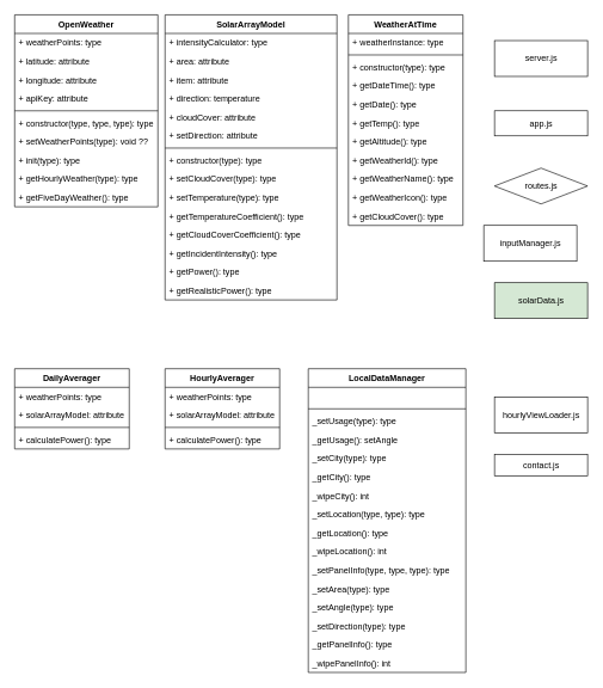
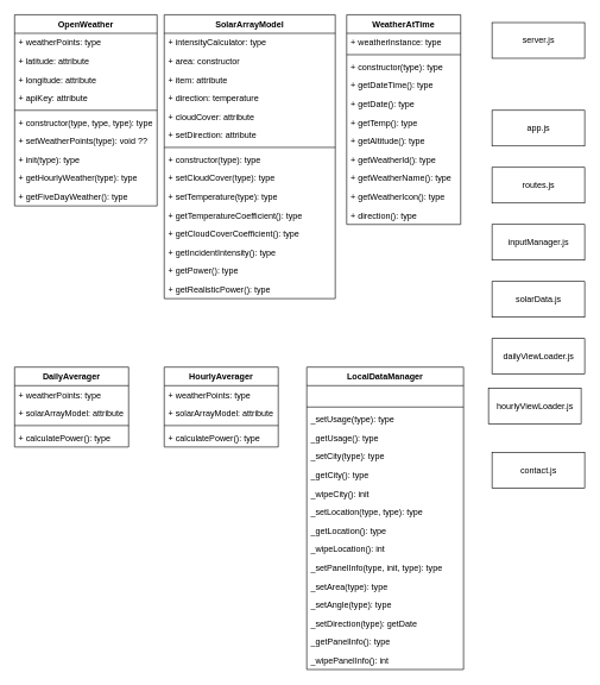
- <mxCell id="24" value="server.js" style="html=1;" vertex="1" parent="1"><mxGeometry x="690" y="56" width="130" height="50" as="geometry" /></mxCell>
+ <mxCell id="24" value="server.js" style="html=1;" vertex="1" parent="1"><mxGeometry x="690" y="31" width="130" height="50" as="geometry" /></mxCell>
- <mxCell id="44" value="+ area: attribute" style="text;strokeColor=none;fillColor=none;align=left;verticalAlign=top;spacingLeft=4;spacingRight=4;overflow=hidden;rotatable=0;points=[[0,0.5],[1,0.5]];portConstraint=eastwest;" vertex="1" parent="42"><mxGeometry y="52" width="240" height="26" as="geometry" /></mxCell>
+ <mxCell id="44" value="+ area: constructor" style="text;strokeColor=none;fillColor=none;align=left;verticalAlign=top;spacingLeft=4;spacingRight=4;overflow=hidden;rotatable=0;points=[[0,0.5],[1,0.5]];portConstraint=eastwest;" vertex="1" parent="42"><mxGeometry y="52" width="240" height="26" as="geometry" /></mxCell>
- <mxCell id="25" value="app.js" style="html=1;" vertex="1" parent="1"><mxGeometry x="690" y="154" width="130" height="35" as="geometry" /></mxCell>
+ <mxCell id="25" value="app.js" style="html=1;" vertex="1" parent="1"><mxGeometry x="690" y="154" width="130" height="50" as="geometry" /></mxCell>
- <mxCell id="26" value="routes.js" style="rhombus;html=1;" vertex="1" parent="1"><mxGeometry x="690" y="234" width="130" height="50" as="geometry" /></mxCell>
+ <mxCell id="26" value="routes.js" style="html=1;" vertex="1" parent="1"><mxGeometry x="690" y="234" width="130" height="50" as="geometry" /></mxCell>
- <mxCell id="74" value="+ getCloudCover(): type" style="text;strokeColor=none;fillColor=none;align=left;verticalAlign=top;spacingLeft=4;spacingRight=4;overflow=hidden;rotatable=0;points=[[0,0.5],[1,0.5]];portConstraint=eastwest;" vertex="1" parent="63"><mxGeometry y="268" width="160" height="26" as="geometry" /></mxCell>
+ <mxCell id="74" value="+ direction(): type" style="text;strokeColor=none;fillColor=none;align=left;verticalAlign=top;spacingLeft=4;spacingRight=4;overflow=hidden;rotatable=0;points=[[0,0.5],[1,0.5]];portConstraint=eastwest;" vertex="1" parent="63"><mxGeometry y="268" width="160" height="26" as="geometry" /></mxCell>
- <mxCell id="27" value="inputManager.js" style="html=1;" vertex="1" parent="1"><mxGeometry x="675" y="314" width="130" height="50" as="geometry" /></mxCell>
+ <mxCell id="27" value="inputManager.js" style="html=1;" vertex="1" parent="1"><mxGeometry x="690" y="314" width="130" height="50" as="geometry" /></mxCell>
- <mxCell id="28" value="solarData.js" style="html=1;fillColor=#d5e8d4;" vertex="1" parent="1"><mxGeometry x="690" y="394" width="130" height="50" as="geometry" /></mxCell>
+ <mxCell id="28" value="solarData.js" style="html=1;" vertex="1" parent="1"><mxGeometry x="690" y="394" width="130" height="50" as="geometry" /></mxCell>
+ <mxCell id="29" value="dailyViewLoader.js" style="html=1;" vertex="1" parent="1"><mxGeometry x="690" y="474" width="130" height="50" as="geometry" /></mxCell>
- <mxCell id="30" value="hourlyViewLoader.js" style="html=1;" vertex="1" parent="1"><mxGeometry x="690" y="554" width="130" height="50" as="geometry" /></mxCell>
+ <mxCell id="30" value="hourlyViewLoader.js" style="html=1;" vertex="1" parent="1"><mxGeometry x="685" y="544" width="130" height="50" as="geometry" /></mxCell>
- <mxCell id="11" value="_getUsage(): setAngle" style="text;strokeColor=none;fillColor=none;align=left;verticalAlign=top;spacingLeft=4;spacingRight=4;overflow=hidden;rotatable=0;points=[[0,0.5],[1,0.5]];portConstraint=eastwest;" vertex="1" parent="7"><mxGeometry y="86" width="220" height="26" as="geometry" /></mxCell>
+ <mxCell id="11" value="_getUsage(): type" style="text;strokeColor=none;fillColor=none;align=left;verticalAlign=top;spacingLeft=4;spacingRight=4;overflow=hidden;rotatable=0;points=[[0,0.5],[1,0.5]];portConstraint=eastwest;" vertex="1" parent="7"><mxGeometry y="86" width="220" height="26" as="geometry" /></mxCell>
- <mxCell id="75" value="contact.js" style="html=1;" vertex="1" parent="1"><mxGeometry x="690" y="634" width="130" height="30" as="geometry" /></mxCell>
+ <mxCell id="75" value="contact.js" style="html=1;" vertex="1" parent="1"><mxGeometry x="690" y="634" width="130" height="50" as="geometry" /></mxCell>
- <mxCell id="14" value="_wipeCity(): int" style="text;strokeColor=none;fillColor=none;align=left;verticalAlign=top;spacingLeft=4;spacingRight=4;overflow=hidden;rotatable=0;points=[[0,0.5],[1,0.5]];portConstraint=eastwest;" vertex="1" parent="7"><mxGeometry y="164" width="220" height="26" as="geometry" /></mxCell>
+ <mxCell id="14" value="_wipeCity(): init" style="text;strokeColor=none;fillColor=none;align=left;verticalAlign=top;spacingLeft=4;spacingRight=4;overflow=hidden;rotatable=0;points=[[0,0.5],[1,0.5]];portConstraint=eastwest;" vertex="1" parent="7"><mxGeometry y="164" width="220" height="26" as="geometry" /></mxCell>
- <mxCell id="18" value="_setPanelInfo(type, type, type): type" style="text;strokeColor=none;fillColor=none;align=left;verticalAlign=top;spacingLeft=4;spacingRight=4;overflow=hidden;rotatable=0;points=[[0,0.5],[1,0.5]];portConstraint=eastwest;" vertex="1" parent="7"><mxGeometry y="268" width="220" height="26" as="geometry" /></mxCell>
+ <mxCell id="18" value="_setPanelInfo(type, init, type): type" style="text;strokeColor=none;fillColor=none;align=left;verticalAlign=top;spacingLeft=4;spacingRight=4;overflow=hidden;rotatable=0;points=[[0,0.5],[1,0.5]];portConstraint=eastwest;" vertex="1" parent="7"><mxGeometry y="268" width="220" height="26" as="geometry" /></mxCell>
- <mxCell id="21" value="_setDirection(type): type" style="text;strokeColor=none;fillColor=none;align=left;verticalAlign=top;spacingLeft=4;spacingRight=4;overflow=hidden;rotatable=0;points=[[0,0.5],[1,0.5]];portConstraint=eastwest;" vertex="1" parent="7"><mxGeometry y="346" width="220" height="26" as="geometry" /></mxCell>
+ <mxCell id="21" value="_setDirection(type): getDate" style="text;strokeColor=none;fillColor=none;align=left;verticalAlign=top;spacingLeft=4;spacingRight=4;overflow=hidden;rotatable=0;points=[[0,0.5],[1,0.5]];portConstraint=eastwest;" vertex="1" parent="7"><mxGeometry y="346" width="220" height="26" as="geometry" /></mxCell>
